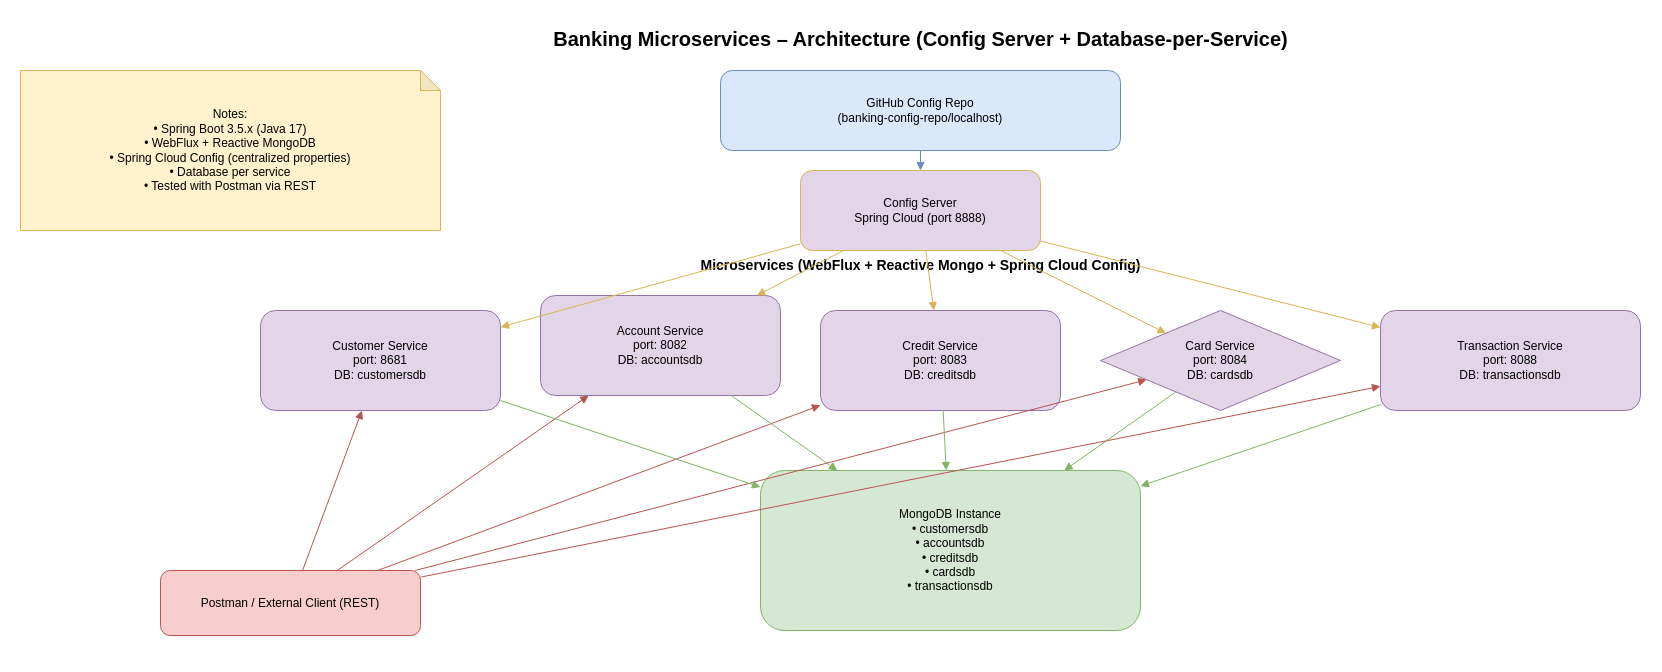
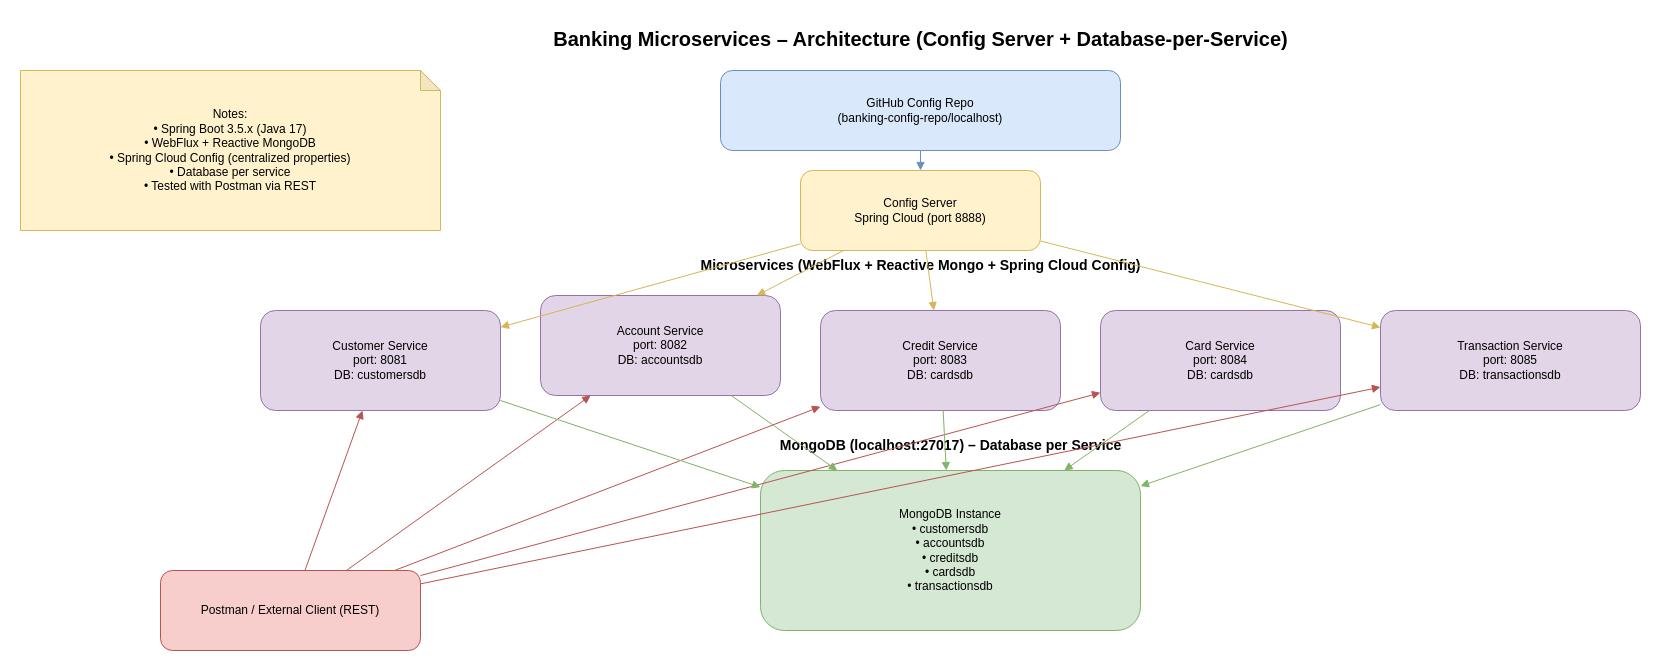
- <mxCell id="4" value="Config Server&#10;Spring Cloud (port 8888)" style="rounded=1;whiteSpace=wrap;html=1;fillColor=#e1d5e7;strokeColor=#d6b656;" parent="1" vertex="1"><mxGeometry x="800" y="170" width="240" height="80" as="geometry" /></mxCell>
+ <mxCell id="4" value="Config Server&#10;Spring Cloud (port 8888)" style="rounded=1;whiteSpace=wrap;html=1;fillColor=#fff2cc;strokeColor=#d6b656;" parent="1" vertex="1"><mxGeometry x="800" y="170" width="240" height="80" as="geometry" /></mxCell>
- <mxCell id="18" style="endArrow=block;strokeColor=#d6b656;" parent="1" source="4" target="10" edge="1"><mxGeometry relative="1" as="geometry" /></mxCell>
- <mxCell id="7" value="Customer Service&#10;port: 8681&#10;DB: customersdb" style="rounded=1;whiteSpace=wrap;html=1;fillColor=#e1d5e7;strokeColor=#9673a6;" parent="1" vertex="1"><mxGeometry x="260" y="310" width="240" height="100" as="geometry" /></mxCell>
+ <mxCell id="7" value="Customer Service&#10;port: 8081&#10;DB: customersdb" style="rounded=1;whiteSpace=wrap;html=1;fillColor=#e1d5e7;strokeColor=#9673a6;" parent="1" vertex="1"><mxGeometry x="260" y="310" width="240" height="100" as="geometry" /></mxCell>
- <mxCell id="9" value="Credit Service&#10;port: 8083&#10;DB: creditsdb" style="rounded=1;whiteSpace=wrap;html=1;fillColor=#e1d5e7;strokeColor=#9673a6;" parent="1" vertex="1"><mxGeometry x="820" y="310" width="240" height="100" as="geometry" /></mxCell>
+ <mxCell id="9" value="Credit Service&#10;port: 8083&#10;DB: cardsdb" style="rounded=1;whiteSpace=wrap;html=1;fillColor=#e1d5e7;strokeColor=#9673a6;" parent="1" vertex="1"><mxGeometry x="820" y="310" width="240" height="100" as="geometry" /></mxCell>
- <mxCell id="10" value="Card Service&#10;port: 8084&#10;DB: cardsdb" style="rhombus;whiteSpace=wrap;html=1;fillColor=#e1d5e7;strokeColor=#9673a6;" parent="1" vertex="1"><mxGeometry x="1100" y="310" width="240" height="100" as="geometry" /></mxCell>
+ <mxCell id="10" value="Card Service&#10;port: 8084&#10;DB: cardsdb" style="rounded=1;whiteSpace=wrap;html=1;fillColor=#e1d5e7;strokeColor=#9673a6;" parent="1" vertex="1"><mxGeometry x="1100" y="310" width="240" height="100" as="geometry" /></mxCell>
- <mxCell id="11" value="Transaction Service&#10;port: 8088&#10;DB: transactionsdb" style="rounded=1;whiteSpace=wrap;html=1;fillColor=#e1d5e7;strokeColor=#9673a6;" parent="1" vertex="1"><mxGeometry x="1380" y="310" width="260" height="100" as="geometry" /></mxCell>
+ <mxCell id="11" value="Transaction Service&#10;port: 8085&#10;DB: transactionsdb" style="rounded=1;whiteSpace=wrap;html=1;fillColor=#e1d5e7;strokeColor=#9673a6;" parent="1" vertex="1"><mxGeometry x="1380" y="310" width="260" height="100" as="geometry" /></mxCell>
+ <mxCell id="12" value="MongoDB (localhost:27017) – Database per Service" style="text;html=1;strokeColor=none;fillColor=none;fontSize=14;fontStyle=1;align=center;" parent="1" vertex="1"><mxGeometry x="740" y="430" width="420" height="30" as="geometry" /></mxCell>
- <mxCell id="5" value="Postman / External Client (REST)" style="rounded=1;whiteSpace=wrap;html=1;fillColor=#f8cecc;strokeColor=#b85450;" parent="1" vertex="1"><mxGeometry x="160" y="570" width="260" height="65" as="geometry" /></mxCell>
+ <mxCell id="5" value="Postman / External Client (REST)" style="rounded=1;whiteSpace=wrap;html=1;fillColor=#f8cecc;strokeColor=#b85450;" parent="1" vertex="1"><mxGeometry x="160" y="570" width="260" height="80" as="geometry" /></mxCell>
